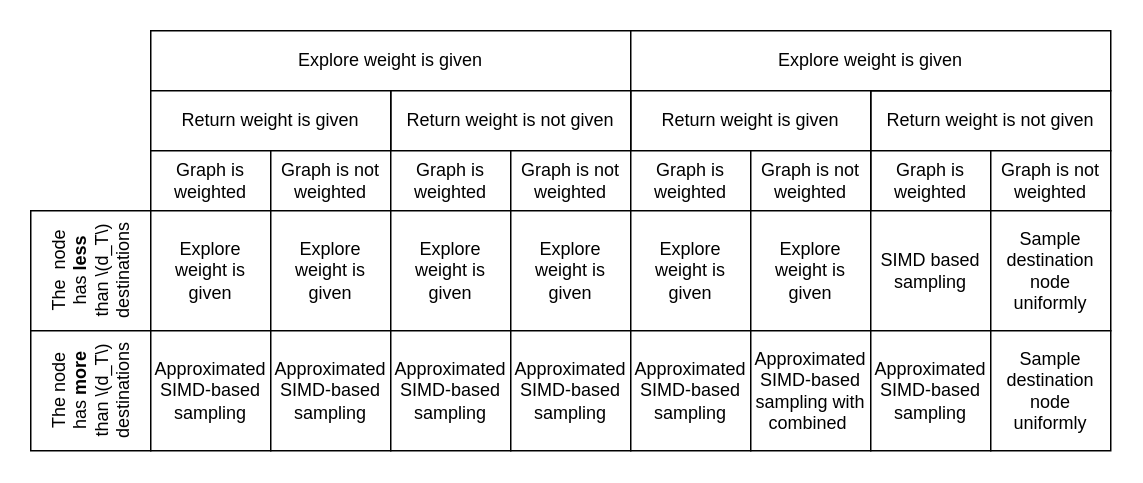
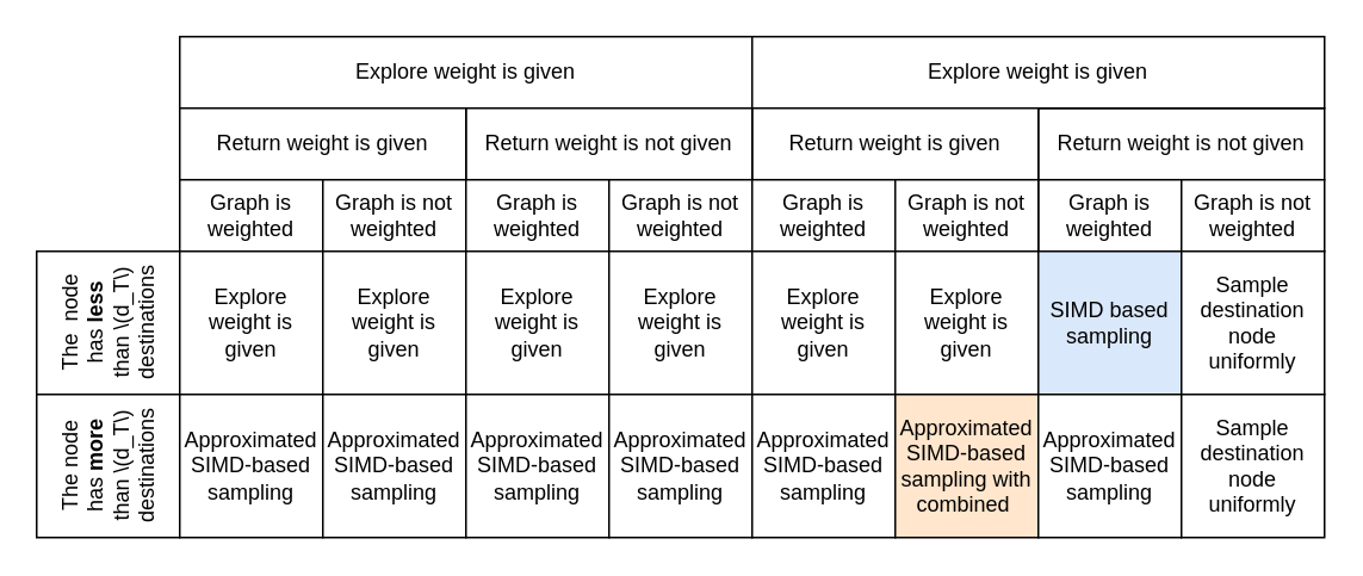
- <mxCell id="30" value="SIMD based sampling" style="rounded=0;whiteSpace=wrap;html=1;" vertex="1" parent="1"><mxGeometry x="580" y="140" width="80" height="80" as="geometry" /></mxCell>
+ <mxCell id="30" value="SIMD based sampling" style="rounded=0;whiteSpace=wrap;html=1;fillColor=#dae8fc;" vertex="1" parent="1"><mxGeometry x="580" y="140" width="80" height="80" as="geometry" /></mxCell>
- <mxCell id="29" value="Approximated SIMD-based sampling with combined&amp;nbsp;" style="rounded=0;whiteSpace=wrap;html=1;" vertex="1" parent="1"><mxGeometry x="500" y="220" width="80" height="80" as="geometry" /></mxCell>
+ <mxCell id="29" value="Approximated SIMD-based sampling with combined&amp;nbsp;" style="rounded=0;whiteSpace=wrap;html=1;fillColor=#ffe6cc;" vertex="1" parent="1"><mxGeometry x="500" y="220" width="80" height="80" as="geometry" /></mxCell>
